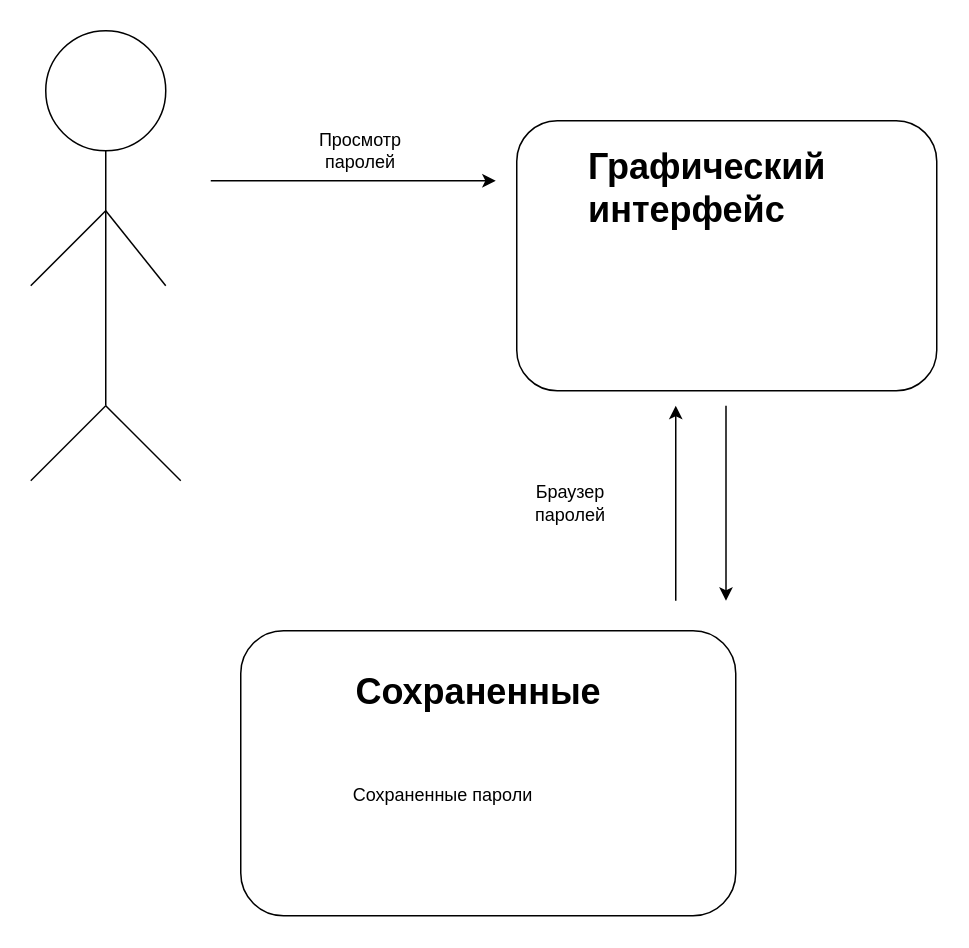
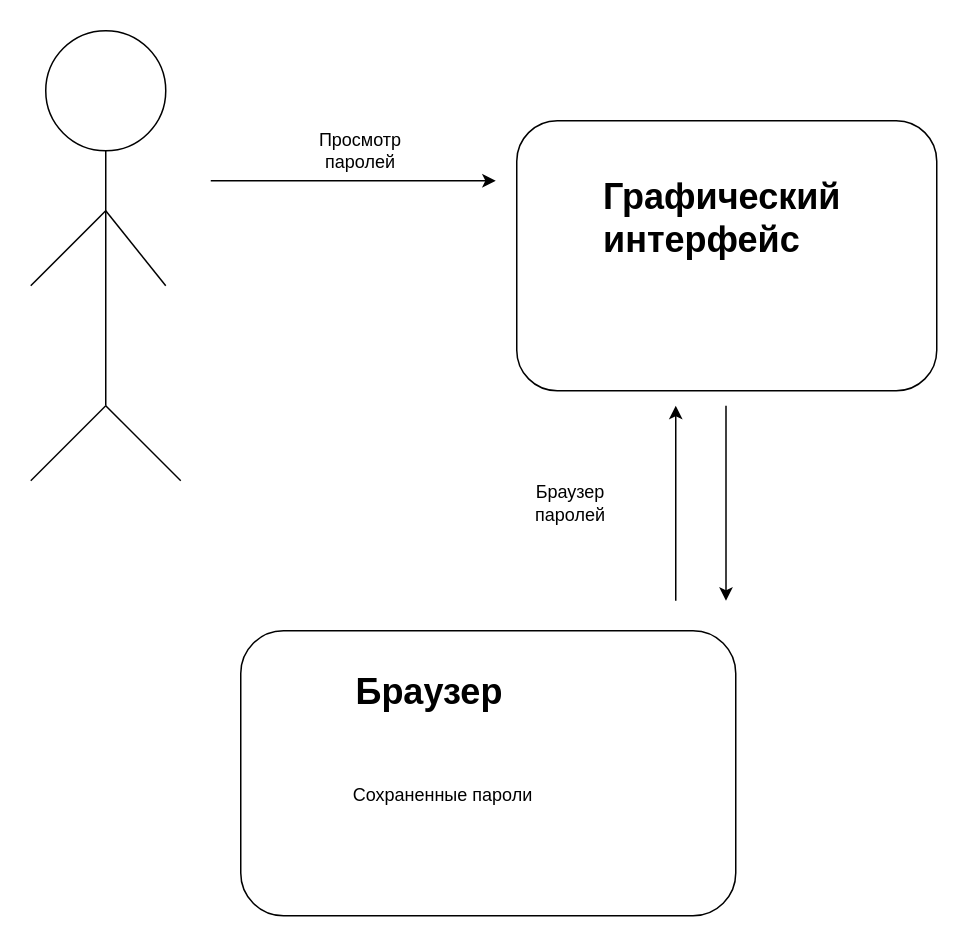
- <mxCell id="11" value="&lt;h1 style=&quot;margin-top: 0px;&quot;&gt;Графический интерфейс&lt;/h1&gt;" style="text;html=1;whiteSpace=wrap;overflow=hidden;rounded=0;" vertex="1" parent="1"><mxGeometry x="390" y="90" width="180" height="120" as="geometry" /></mxCell>
+ <mxCell id="11" value="&lt;h1 style=&quot;margin-top: 0px;&quot;&gt;Графический интерфейс&lt;/h1&gt;" style="text;html=1;whiteSpace=wrap;overflow=hidden;rounded=0;" vertex="1" parent="1"><mxGeometry x="400" y="110" width="180" height="120" as="geometry" /></mxCell>
- <mxCell id="16" value="&lt;h1 style=&quot;margin-top: 0px;&quot;&gt;Сохраненные&lt;/h1&gt;" style="text;html=1;whiteSpace=wrap;overflow=hidden;rounded=0;" vertex="1" parent="1"><mxGeometry x="235" y="440" width="180" height="120" as="geometry" /></mxCell>
+ <mxCell id="16" value="&lt;h1 style=&quot;margin-top: 0px;&quot;&gt;Браузер&lt;/h1&gt;" style="text;html=1;whiteSpace=wrap;overflow=hidden;rounded=0;" vertex="1" parent="1"><mxGeometry x="235" y="440" width="180" height="120" as="geometry" /></mxCell>
